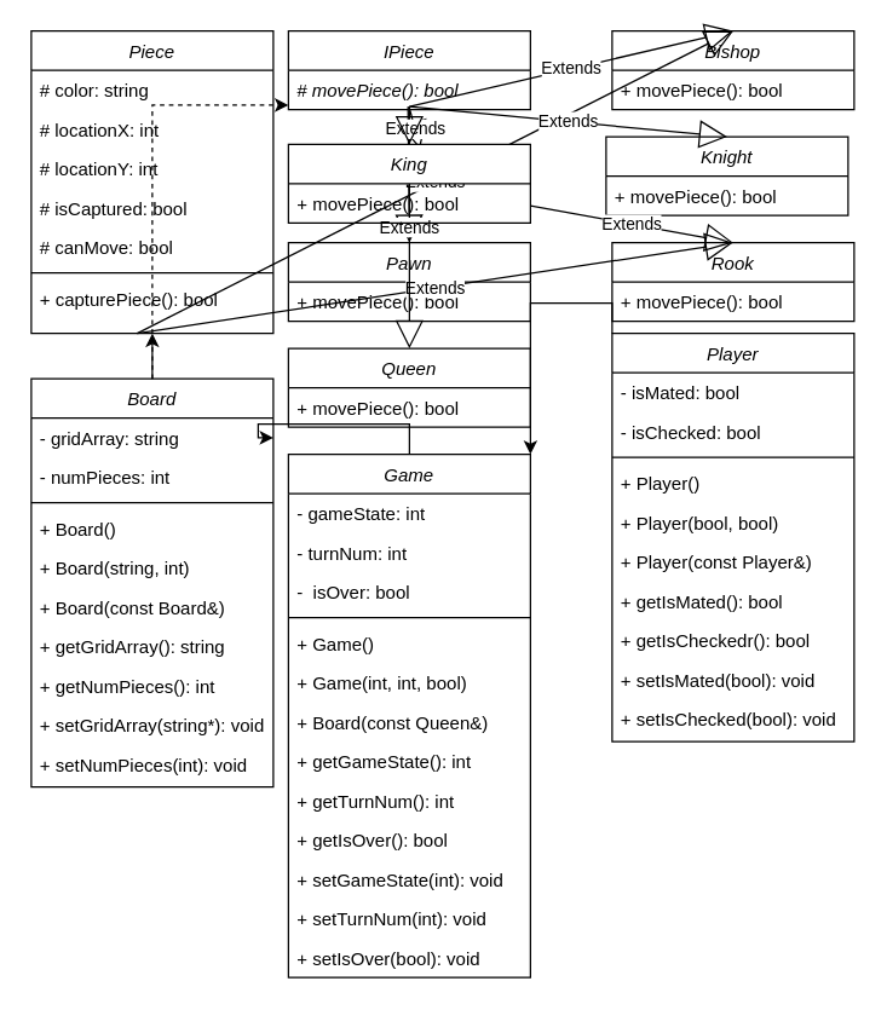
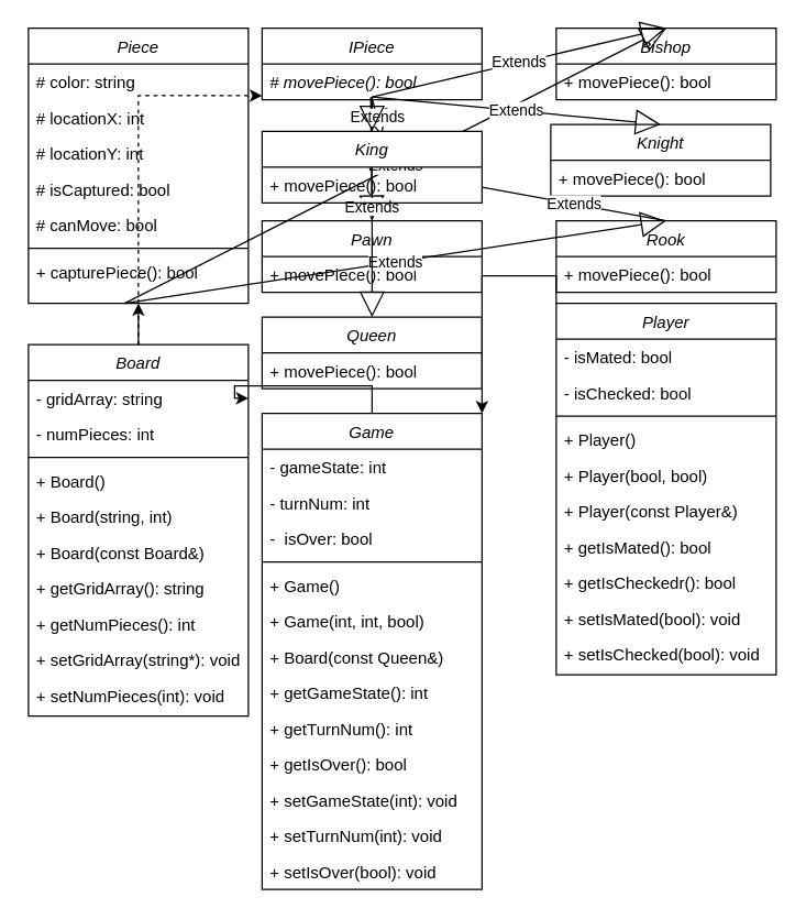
- <mxCell id="29" value="Extends" style="endArrow=block;endSize=16;endFill=0;html=1;rounded=0;entryX=0.5;entryY=0;entryDx=0;entryDy=0;" edge="1" parent="1" source="43" target="18"><mxGeometry width="160" relative="1" as="geometry"><mxPoint x="270" y="70" as="sourcePoint" /><mxPoint x="100" y="270" as="targetPoint" /></mxGeometry></mxCell>
+ <mxCell id="29" value="Extends" style="endArrow=none;endSize=16;endFill=0;html=1;rounded=0;entryX=0.5;entryY=0;entryDx=0;entryDy=0;" edge="1" parent="1" source="43" target="18"><mxGeometry width="160" relative="1" as="geometry"><mxPoint x="270" y="70" as="sourcePoint" /><mxPoint x="100" y="270" as="targetPoint" /></mxGeometry></mxCell>
